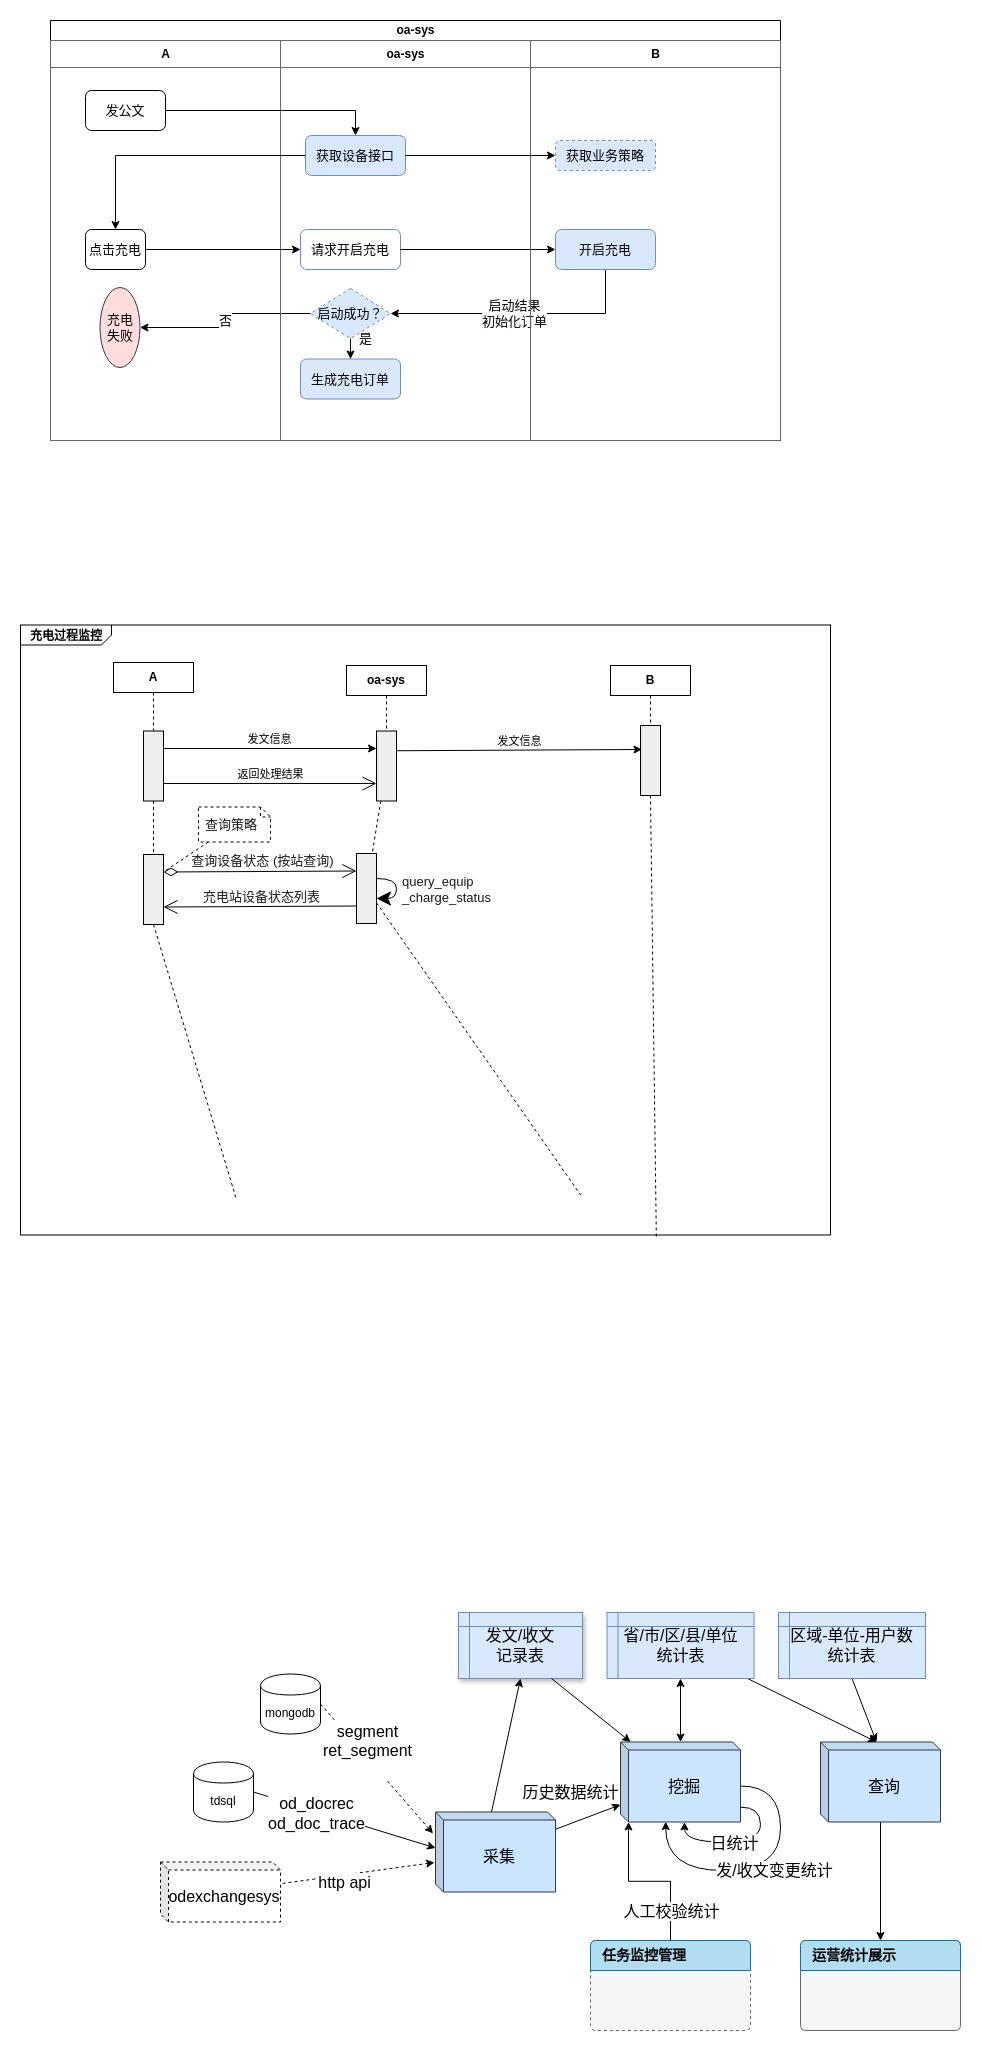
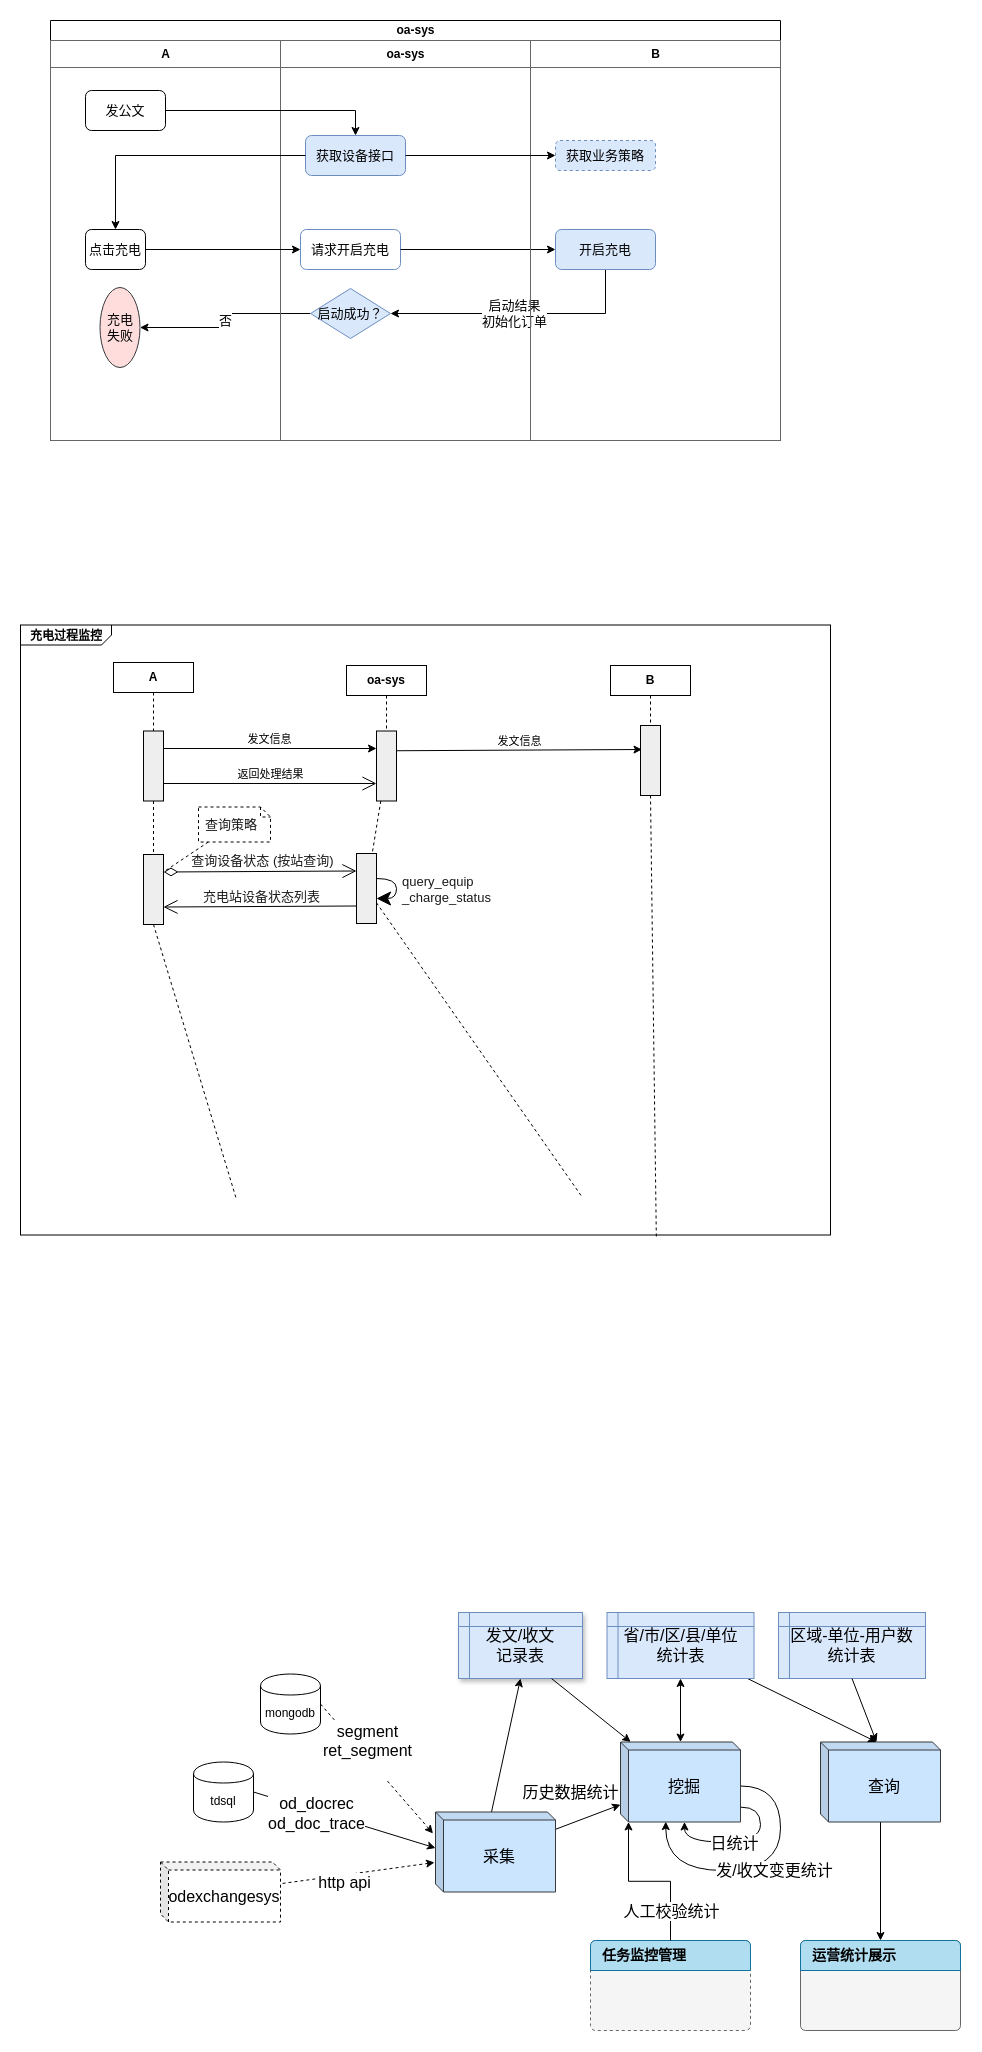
- <mxCell id="12" value="启动成功？" style="rhombus;whiteSpace=wrap;html=1;glass=0;comic=0;fillColor=#dae8fc;fontSize=13;strokeColor=#6c8ebf;dashed=1;" vertex="1" parent="8"><mxGeometry x="30" y="248" width="80" height="50" as="geometry" /></mxCell>
+ <mxCell id="12" value="启动成功？" style="rhombus;whiteSpace=wrap;html=1;glass=0;comic=0;fillColor=#dae8fc;fontSize=13;strokeColor=#6c8ebf;" vertex="1" parent="8"><mxGeometry x="30" y="248" width="80" height="50" as="geometry" /></mxCell>
- <mxCell id="11" value="是" style="edgeStyle=orthogonalEdgeStyle;rounded=0;html=1;jettySize=auto;orthogonalLoop=1;fontSize=13;" edge="1" parent="8" source="12" target="13"><mxGeometry x="-1" y="15" relative="1" as="geometry"><mxPoint as="offset" /></mxGeometry></mxCell>
- <mxCell id="13" value="生成充电订单" style="rounded=1;whiteSpace=wrap;html=1;glass=0;comic=0;fontSize=13;fillColor=#dae8fc;strokeColor=#6c8ebf;" vertex="1" parent="8"><mxGeometry x="20" y="318.5" width="100" height="40" as="geometry" /></mxCell>
